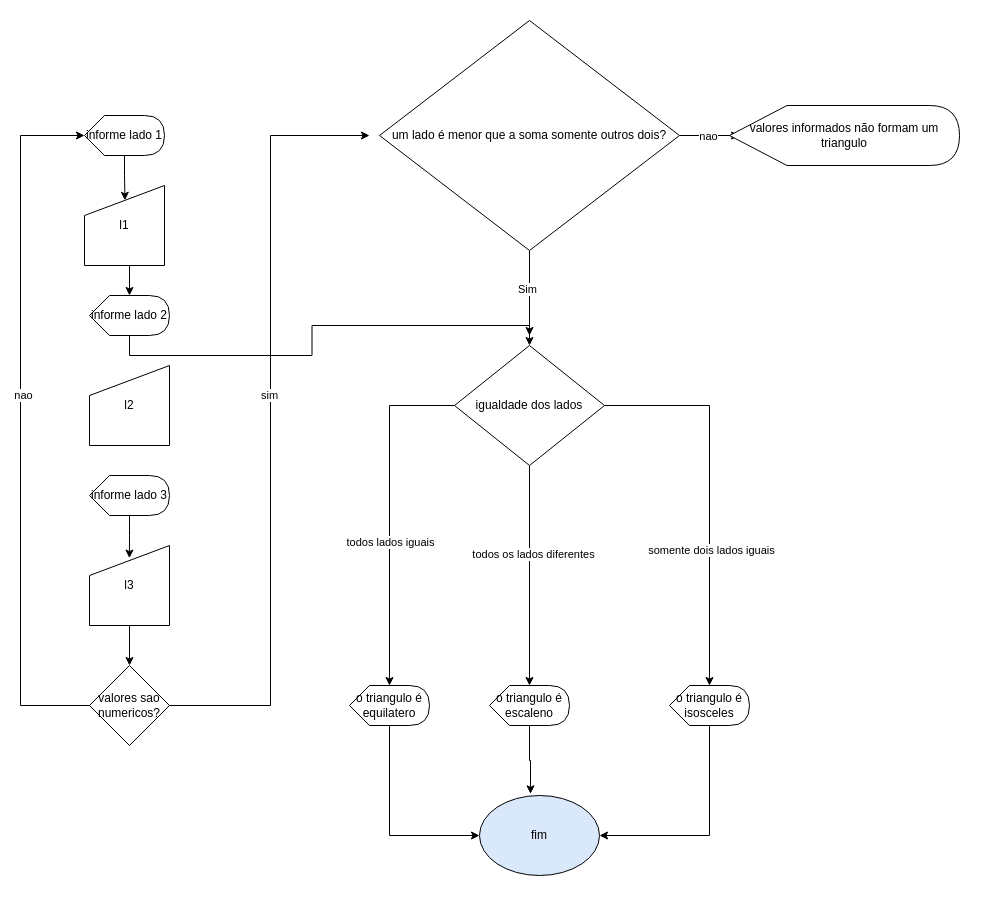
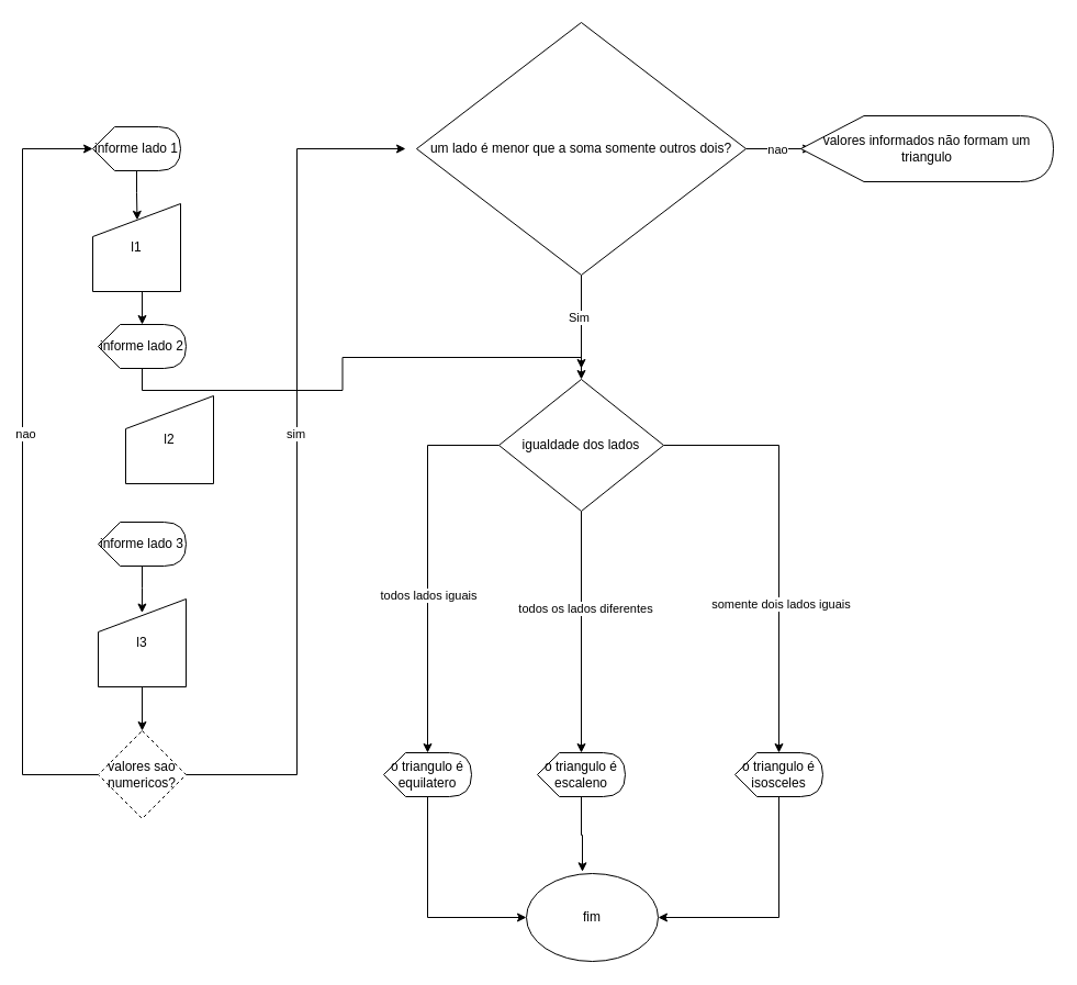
- <mxCell id="5" value="l2" style="shape=manualInput;whiteSpace=wrap;html=1;" vertex="1" parent="1"><mxGeometry x="89" y="365" width="80" height="80" as="geometry" /></mxCell>
+ <mxCell id="5" value="l2" style="shape=manualInput;whiteSpace=wrap;html=1;" vertex="1" parent="1"><mxGeometry x="114" y="360" width="80" height="80" as="geometry" /></mxCell>
- <mxCell id="13" value="valores sao numericos?" style="rhombus;whiteSpace=wrap;html=1;" vertex="1" parent="1"><mxGeometry x="89" y="665" width="80" height="80" as="geometry" /></mxCell>
+ <mxCell id="13" value="valores sao numericos?" style="rhombus;whiteSpace=wrap;html=1;dashed=1;" vertex="1" parent="1"><mxGeometry x="89" y="665" width="80" height="80" as="geometry" /></mxCell>
- <mxCell id="36" value="fim" style="ellipse;whiteSpace=wrap;html=1;fillColor=#dae8fc;" vertex="1" parent="1"><mxGeometry x="479" y="795" width="120" height="80" as="geometry" /></mxCell>
+ <mxCell id="36" value="fim" style="ellipse;whiteSpace=wrap;html=1;" vertex="1" parent="1"><mxGeometry x="479" y="795" width="120" height="80" as="geometry" /></mxCell>
